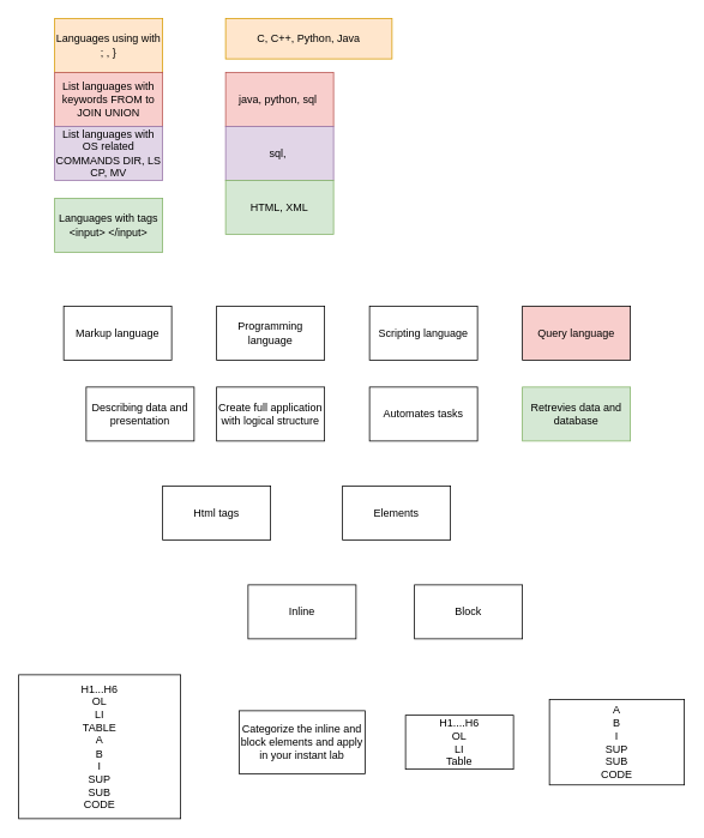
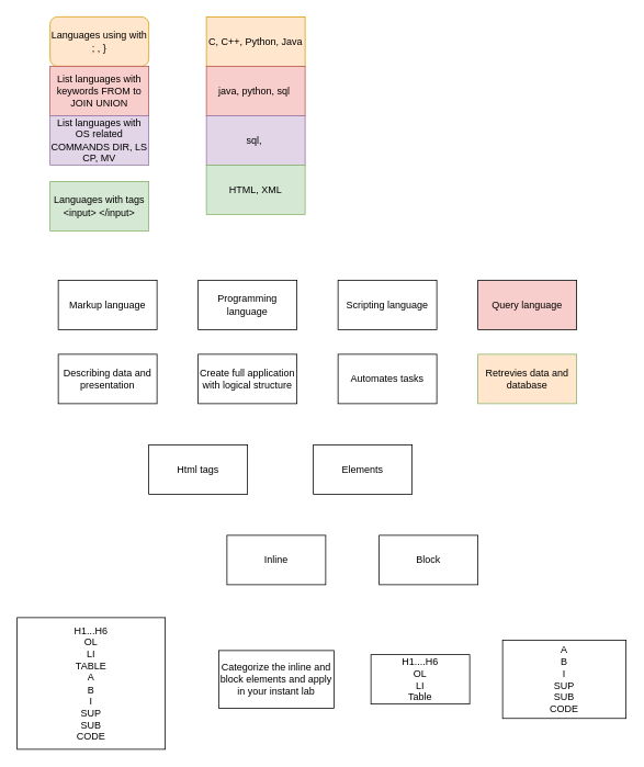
- <mxCell id="3" value="C, C++, Python, Java" style="rounded=0;whiteSpace=wrap;html=1;fillColor=#ffe6cc;strokeColor=#d79b00;" vertex="1" parent="1"><mxGeometry x="250" y="20" width="185" height="45" as="geometry" /></mxCell>
+ <mxCell id="3" value="C, C++, Python, Java" style="rounded=0;whiteSpace=wrap;html=1;fillColor=#ffe6cc;strokeColor=#d79b00;" vertex="1" parent="1"><mxGeometry x="250" y="20" width="120" height="60" as="geometry" /></mxCell>
- <mxCell id="2" value="Languages using with ; , }" style="rounded=0;whiteSpace=wrap;html=1;fillColor=#ffe6cc;strokeColor=#d79b00;" vertex="1" parent="1"><mxGeometry x="60" y="20" width="120" height="60" as="geometry" /></mxCell>
+ <mxCell id="2" value="Languages using with ; , }" style="whiteSpace=wrap;html=1;fillColor=#ffe6cc;strokeColor=#d79b00;rounded=1;" vertex="1" parent="1"><mxGeometry x="60" y="20" width="120" height="60" as="geometry" /></mxCell>
- <mxCell id="14" value="Describing data and presentation" style="whiteSpace=wrap;html=1;" vertex="1" parent="1"><mxGeometry x="95" y="430" width="120" height="60" as="geometry" /></mxCell>
+ <mxCell id="14" value="Describing data and presentation" style="whiteSpace=wrap;html=1;" vertex="1" parent="1"><mxGeometry x="70" y="430" width="120" height="60" as="geometry" /></mxCell>
- <mxCell id="17" value="Retrevies data and database" style="whiteSpace=wrap;html=1;fillColor=#d5e8d4;strokeColor=#82b366;" vertex="1" parent="1"><mxGeometry x="580" y="430" width="120" height="60" as="geometry" /></mxCell>
+ <mxCell id="17" value="Retrevies data and database" style="whiteSpace=wrap;html=1;fillColor=#ffe6cc;strokeColor=#82b366;" vertex="1" parent="1"><mxGeometry x="580" y="430" width="120" height="60" as="geometry" /></mxCell>
